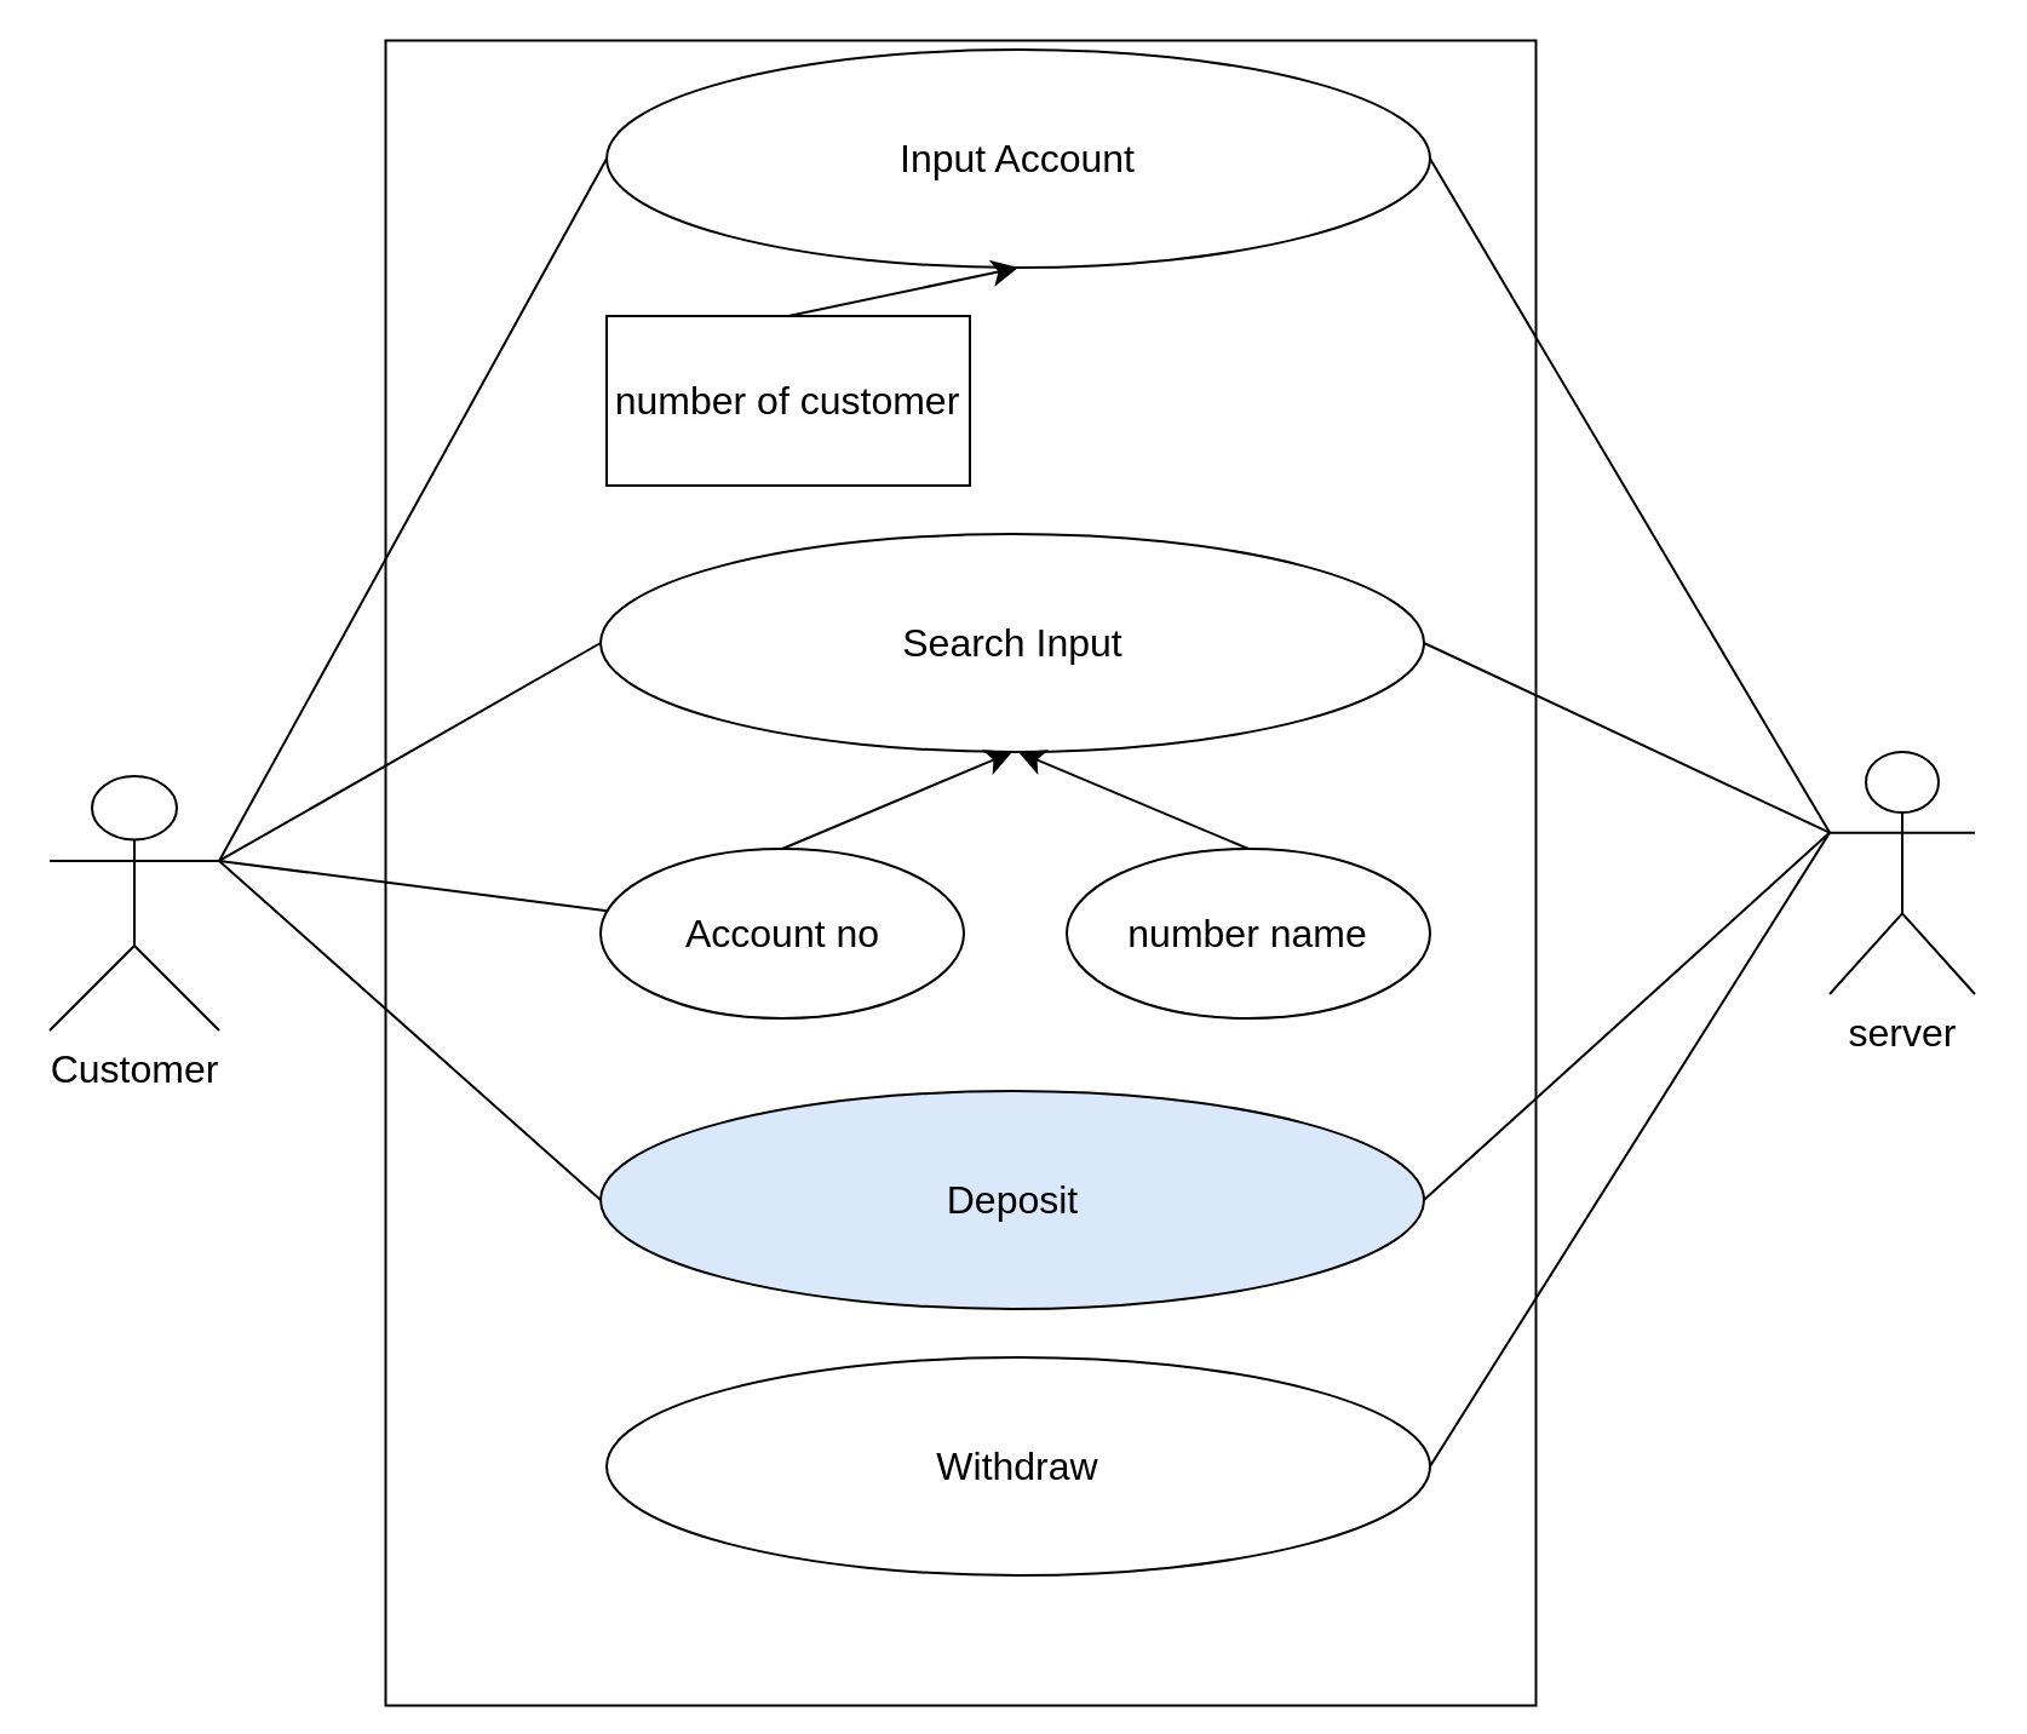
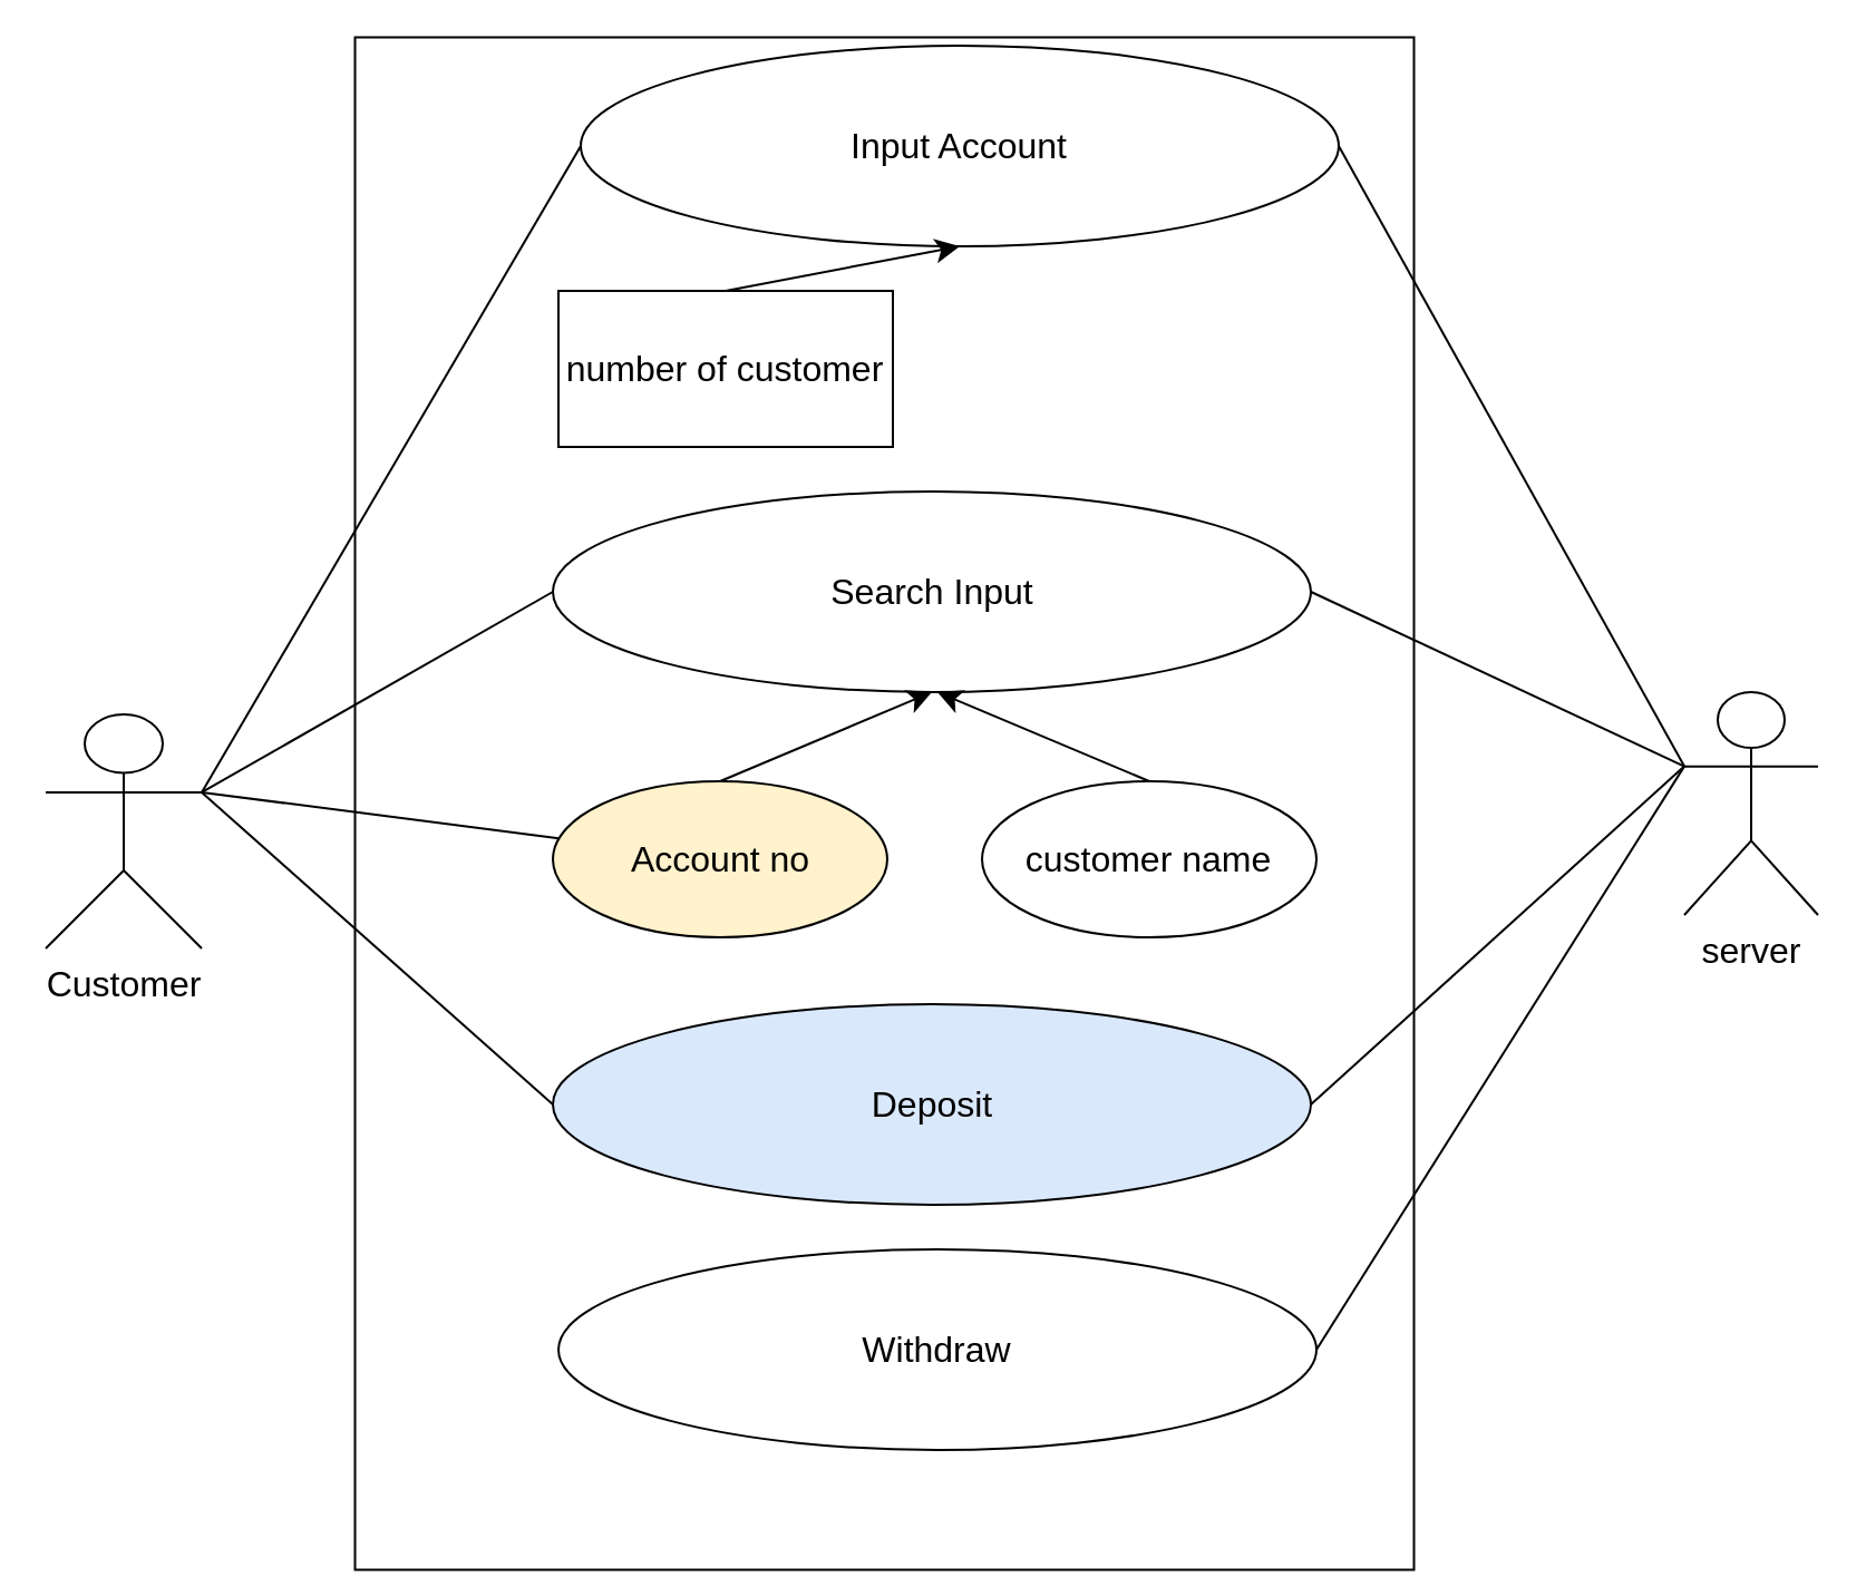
- <mxCell id="4" value="Input Account" style="ellipse;whiteSpace=wrap;html=1;fontSize=16;" vertex="1" parent="1"><mxGeometry x="250" y="20" width="340" height="90" as="geometry" /></mxCell>
+ <mxCell id="4" value="Input Account" style="ellipse;whiteSpace=wrap;html=1;fontSize=16;" vertex="1" parent="1"><mxGeometry x="260" y="20" width="340" height="90" as="geometry" /></mxCell>
- <mxCell id="9" value="Account no" style="ellipse;whiteSpace=wrap;html=1;fontSize=16;" vertex="1" parent="1"><mxGeometry x="247.5" y="350" width="150" height="70" as="geometry" /></mxCell>
+ <mxCell id="9" value="Account no" style="ellipse;whiteSpace=wrap;html=1;fontSize=16;fillColor=#fff2cc;" vertex="1" parent="1"><mxGeometry x="247.5" y="350" width="150" height="70" as="geometry" /></mxCell>
- <mxCell id="10" value="number name" style="ellipse;whiteSpace=wrap;html=1;fontSize=16;" vertex="1" parent="1"><mxGeometry x="440" y="350" width="150" height="70" as="geometry" /></mxCell>
+ <mxCell id="10" value="customer name" style="ellipse;whiteSpace=wrap;html=1;fontSize=16;" vertex="1" parent="1"><mxGeometry x="440" y="350" width="150" height="70" as="geometry" /></mxCell>
